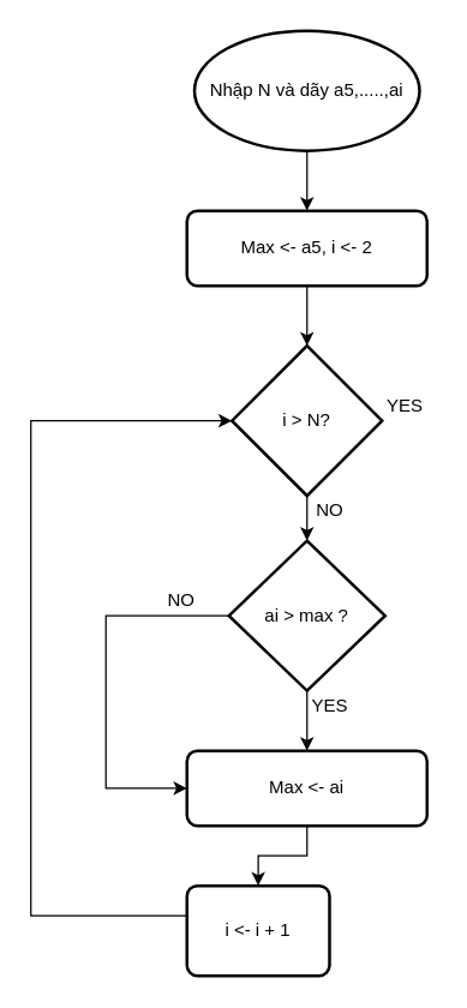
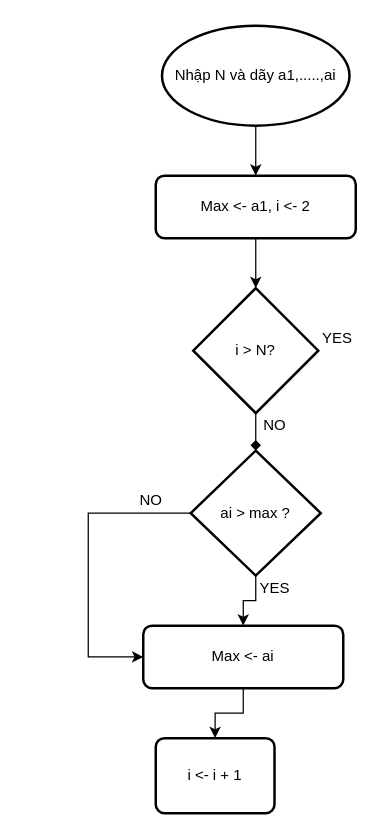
- <mxCell id="3" value="Nhập N và dãy a5,.....,ai" style="strokeWidth=2;html=1;shape=mxgraph.flowchart.start_1;whiteSpace=wrap;" vertex="1" parent="1"><mxGeometry x="129" y="20" width="150" height="80" as="geometry" /></mxCell>
+ <mxCell id="3" value="Nhập N và dãy a1,.....,ai" style="strokeWidth=2;html=1;shape=mxgraph.flowchart.start_1;whiteSpace=wrap;" vertex="1" parent="1"><mxGeometry x="129" y="20" width="150" height="80" as="geometry" /></mxCell>
- <mxCell id="5" value="Max &amp;lt;- a5, i &amp;lt;- 2" style="rounded=1;whiteSpace=wrap;html=1;absoluteArcSize=1;arcSize=14;strokeWidth=2;" vertex="1" parent="1"><mxGeometry x="124" y="140" width="160" height="50" as="geometry" /></mxCell>
+ <mxCell id="5" value="Max &amp;lt;- a1, i &amp;lt;- 2" style="rounded=1;whiteSpace=wrap;html=1;absoluteArcSize=1;arcSize=14;strokeWidth=2;" vertex="1" parent="1"><mxGeometry x="124" y="140" width="160" height="50" as="geometry" /></mxCell>
- <mxCell id="6" value="" style="edgeStyle=orthogonalEdgeStyle;rounded=0;orthogonalLoop=1;jettySize=auto;html=1;" edge="1" parent="1" source="7" target="10"><mxGeometry relative="1" as="geometry" /></mxCell>
+ <mxCell id="6" value="" style="edgeStyle=orthogonalEdgeStyle;rounded=0;orthogonalLoop=1;jettySize=auto;html=1;endArrow=diamond;" edge="1" parent="1" source="7" target="10"><mxGeometry relative="1" as="geometry" /></mxCell>
- <mxCell id="13" style="edgeStyle=orthogonalEdgeStyle;rounded=0;orthogonalLoop=1;jettySize=auto;html=1;entryX=0;entryY=0.5;entryDx=0;entryDy=0;entryPerimeter=0;" edge="1" parent="1" source="14" target="7"><mxGeometry relative="1" as="geometry"><Array as="points"><mxPoint x="20" y="610" /><mxPoint x="20" y="280" /></Array></mxGeometry></mxCell>
- <mxCell id="12" value="Max &amp;lt;- ai" style="rounded=1;whiteSpace=wrap;html=1;absoluteArcSize=1;arcSize=14;strokeWidth=2;" vertex="1" parent="1"><mxGeometry x="124" y="500" width="160" height="50" as="geometry" /></mxCell>
+ <mxCell id="12" value="Max &amp;lt;- ai" style="rounded=1;whiteSpace=wrap;html=1;absoluteArcSize=1;arcSize=14;strokeWidth=2;" vertex="1" parent="1"><mxGeometry x="114" y="500" width="160" height="50" as="geometry" /></mxCell>
